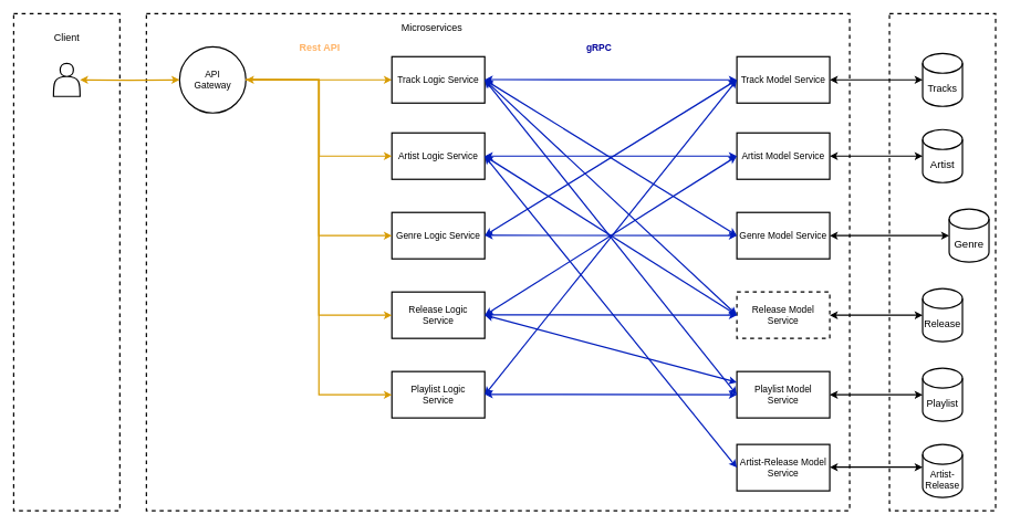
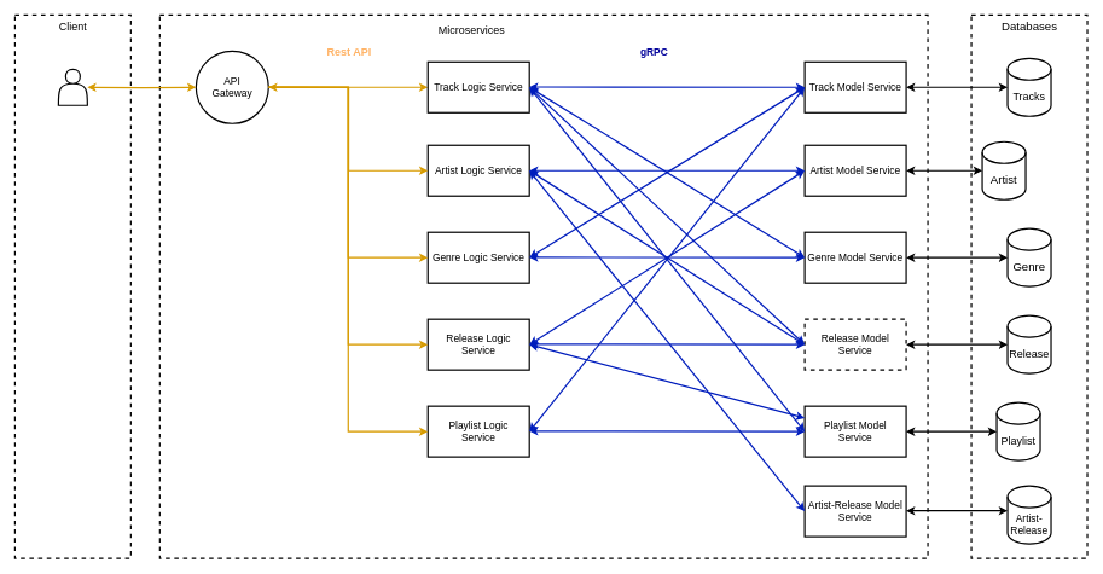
+ <mxCell id="28" value="&lt;font style=&quot;font-size: 16px;&quot;&gt;Databases&lt;/font&gt;" style="text;html=1;align=center;verticalAlign=middle;resizable=0;points=[];autosize=1;strokeColor=none;fillColor=none;" parent="1" vertex="1"><mxGeometry x="1370" y="20" width="100" height="30" as="geometry" /></mxCell>
- <mxCell id="12" value="&lt;font style=&quot;font-size: 15px;&quot;&gt;Client&lt;/font&gt;" style="text;html=1;align=center;verticalAlign=middle;resizable=0;points=[];autosize=1;strokeColor=none;fillColor=none;" parent="1" vertex="1"><mxGeometry x="70" y="40" width="60" height="30" as="geometry" /></mxCell>
+ <mxCell id="12" value="&lt;font style=&quot;font-size: 15px;&quot;&gt;Client&lt;/font&gt;" style="text;html=1;align=center;verticalAlign=middle;resizable=0;points=[];autosize=1;strokeColor=none;fillColor=none;" parent="1" vertex="1"><mxGeometry x="70" y="20" width="60" height="30" as="geometry" /></mxCell>
- <mxCell id="34" value="&lt;font style=&quot;font-size: 16px;&quot;&gt;Artist&lt;/font&gt;" style="shape=cylinder3;whiteSpace=wrap;html=1;boundedLbl=1;backgroundOutline=1;size=15;strokeWidth=2;" parent="1" vertex="1"><mxGeometry x="1390" y="195" width="60" height="80" as="geometry" /></mxCell>
+ <mxCell id="34" value="&lt;font style=&quot;font-size: 16px;&quot;&gt;Artist&lt;/font&gt;" style="shape=cylinder3;whiteSpace=wrap;html=1;boundedLbl=1;backgroundOutline=1;size=15;strokeWidth=2;" parent="1" vertex="1"><mxGeometry x="1355" y="195" width="60" height="80" as="geometry" /></mxCell>
- <mxCell id="35" value="&lt;font style=&quot;font-size: 16px;&quot;&gt;Genre&lt;/font&gt;" style="shape=cylinder3;whiteSpace=wrap;html=1;boundedLbl=1;backgroundOutline=1;size=15;strokeWidth=2;" parent="1" vertex="1"><mxGeometry x="1430" y="315" width="60" height="80" as="geometry" /></mxCell>
+ <mxCell id="35" value="&lt;font style=&quot;font-size: 16px;&quot;&gt;Genre&lt;/font&gt;" style="shape=cylinder3;whiteSpace=wrap;html=1;boundedLbl=1;backgroundOutline=1;size=15;strokeWidth=2;" parent="1" vertex="1"><mxGeometry x="1390" y="315" width="60" height="80" as="geometry" /></mxCell>
- <mxCell id="37" value="&lt;font style=&quot;font-size: 15px;&quot;&gt;Playlist&lt;/font&gt;" style="shape=cylinder3;whiteSpace=wrap;html=1;boundedLbl=1;backgroundOutline=1;size=15;strokeWidth=2;" parent="1" vertex="1"><mxGeometry x="1390" y="555" width="60" height="80" as="geometry" /></mxCell>
+ <mxCell id="37" value="&lt;font style=&quot;font-size: 15px;&quot;&gt;Playlist&lt;/font&gt;" style="shape=cylinder3;whiteSpace=wrap;html=1;boundedLbl=1;backgroundOutline=1;size=15;strokeWidth=2;" parent="1" vertex="1"><mxGeometry x="1375" y="555" width="60" height="80" as="geometry" /></mxCell>
